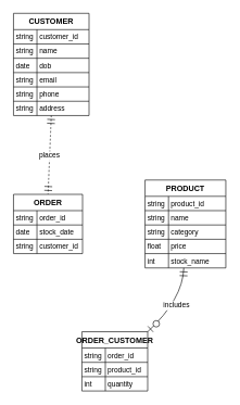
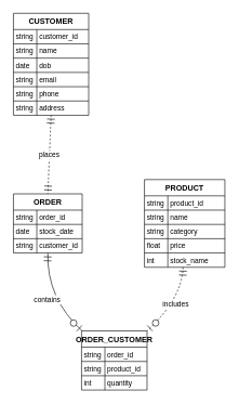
- <mxCell id="59" value="includes" style="curved=1;startArrow=ERmandOne;startSize=10;;endArrow=ERzeroToOne;endSize=10;;exitX=0.48;exitY=0.99;entryX=1;entryY=0;" parent="1" source="21" target="47" edge="1"><mxGeometry relative="1" as="geometry"><Array as="points"><mxPoint x="280" y="459" /></Array></mxGeometry></mxCell>
+ <mxCell id="59" value="includes" style="curved=1;startArrow=ERmandOne;startSize=10;endArrow=ERzeroToOne;endSize=10;exitX=0.48;exitY=0.99;entryX=1;entryY=0;dashed=1;" parent="1" source="21" target="47" edge="1"><mxGeometry relative="1" as="geometry"><Array as="points"><mxPoint x="280" y="459" /></Array></mxGeometry></mxCell>
+ <mxCell id="58" value="contains" style="curved=1;startArrow=ERmandOne;startSize=10;;endArrow=ERzeroToOne;endSize=10;;exitX=0.5;exitY=0.99;entryX=0.01;entryY=0;" parent="1" source="37" target="47" edge="1"><mxGeometry relative="1" as="geometry"><Array as="points"><mxPoint x="71" y="459" /></Array></mxGeometry></mxCell>
